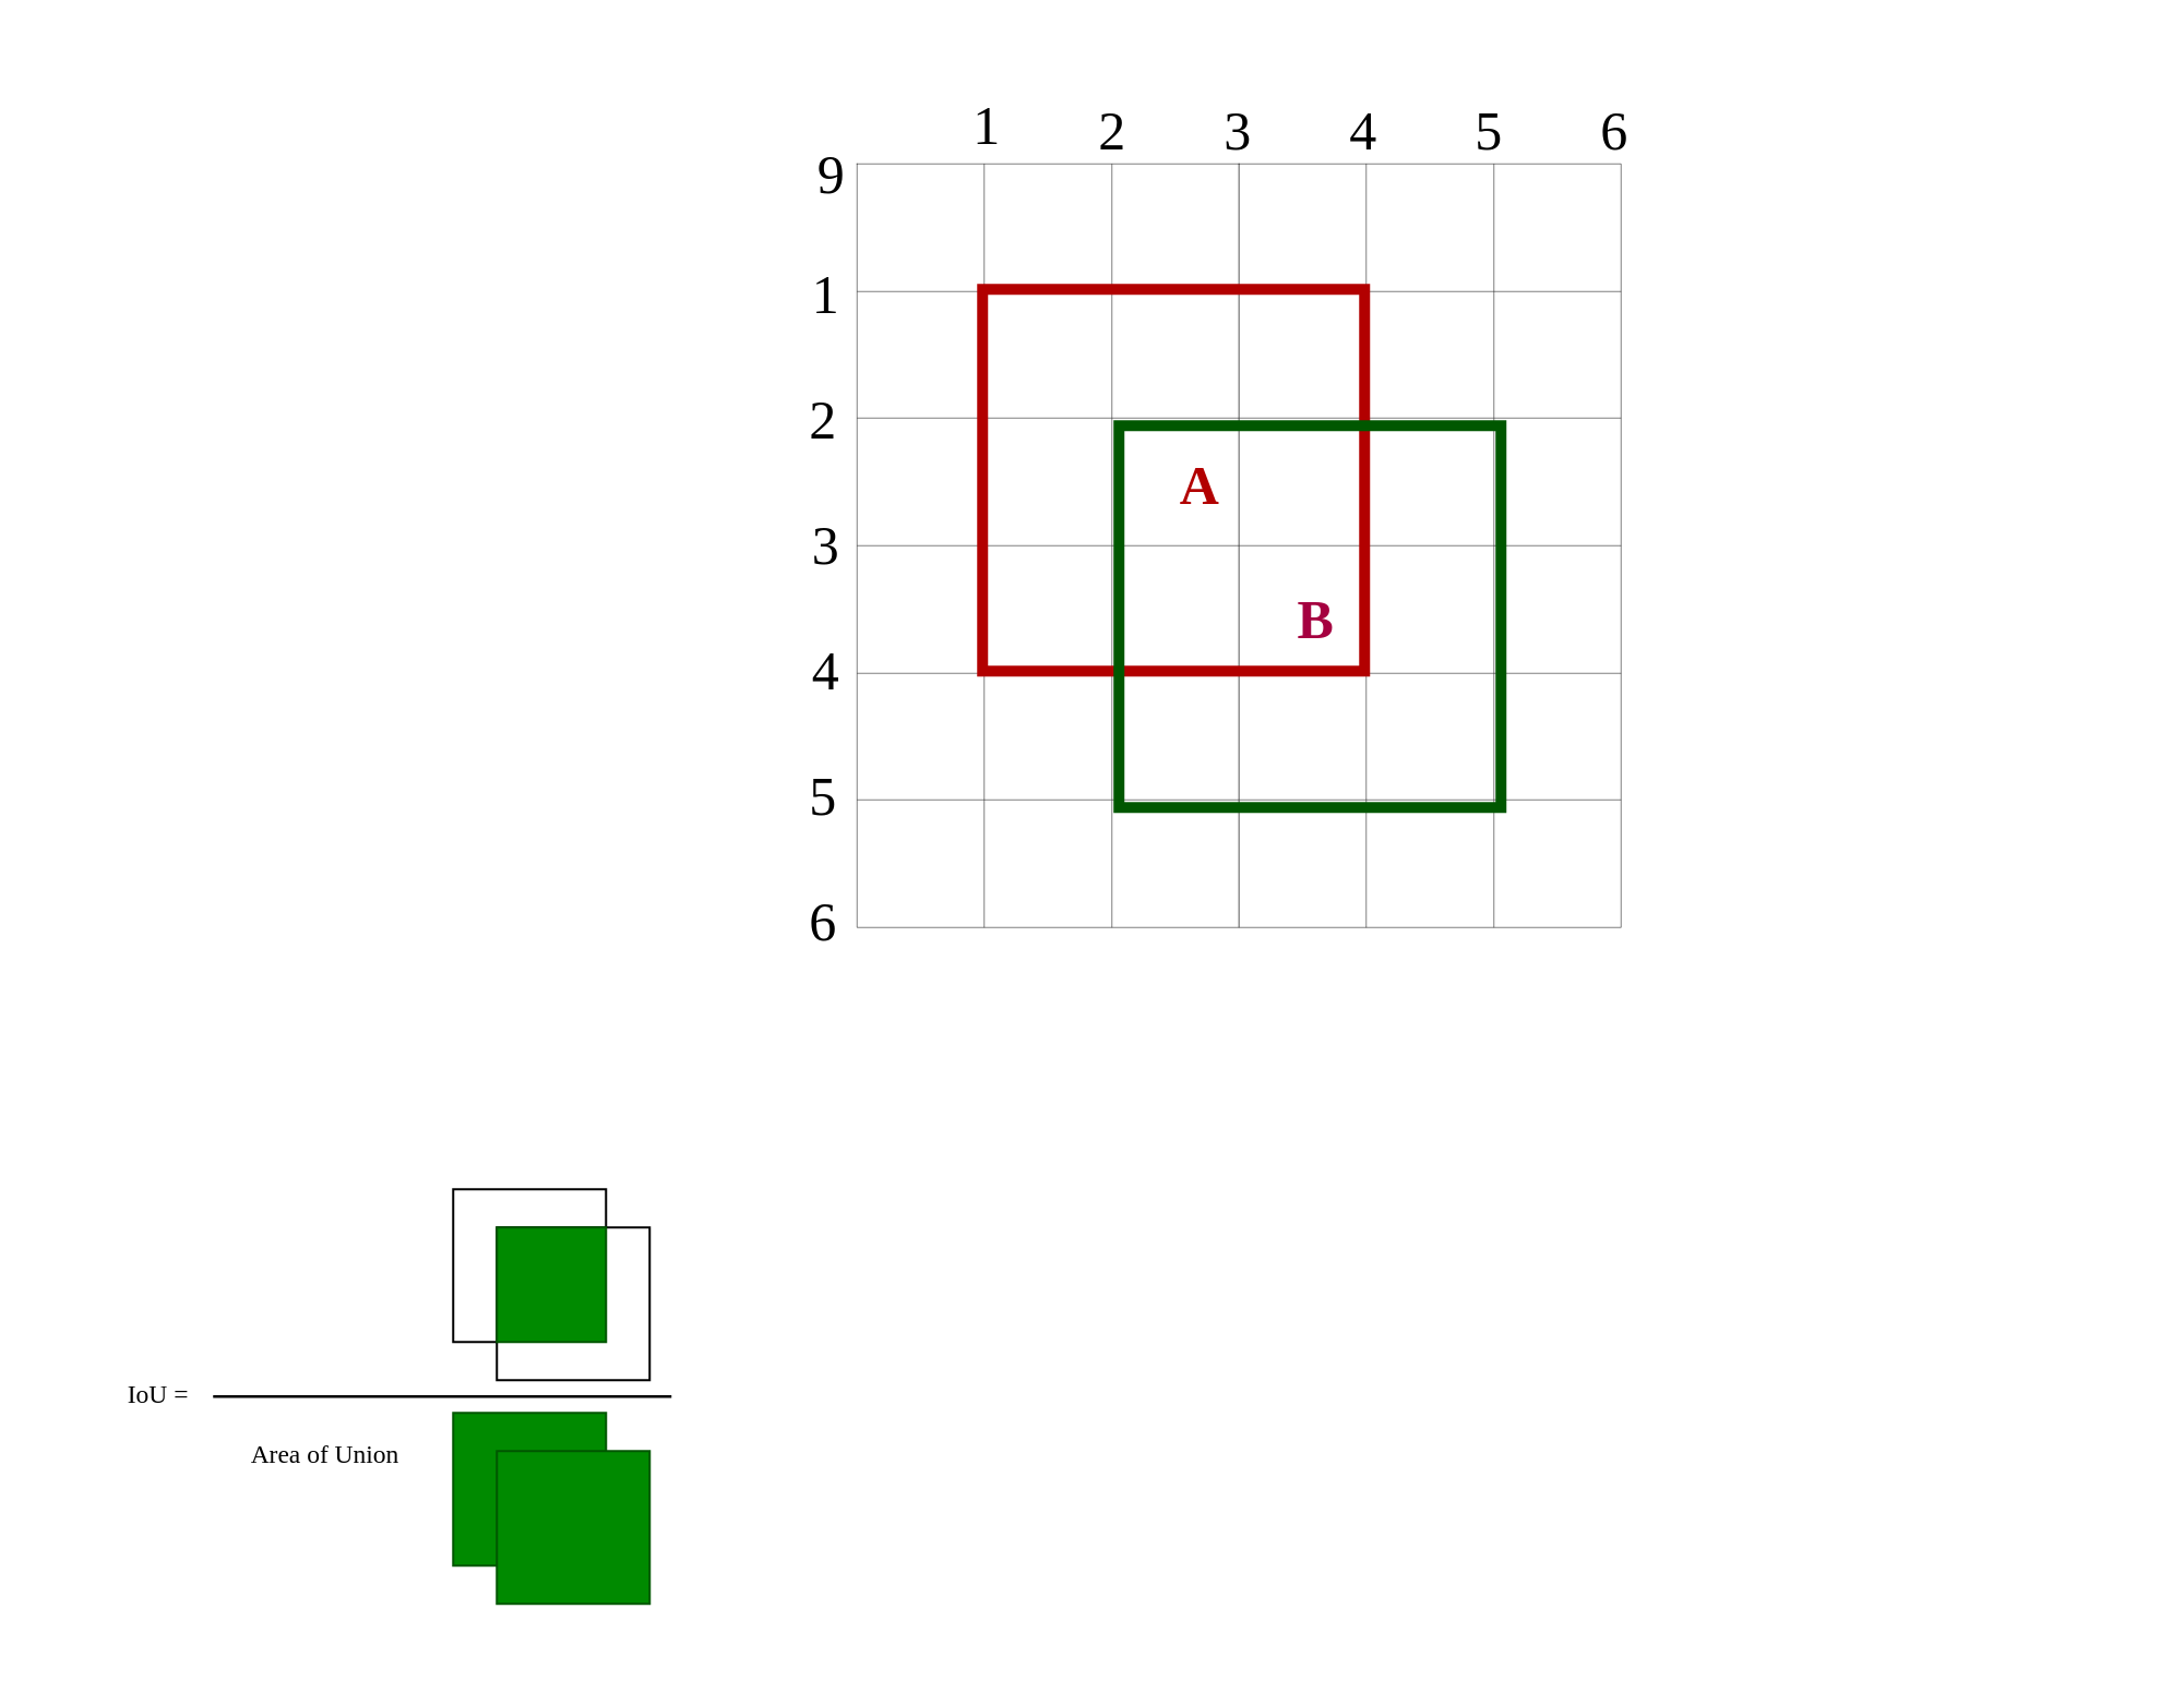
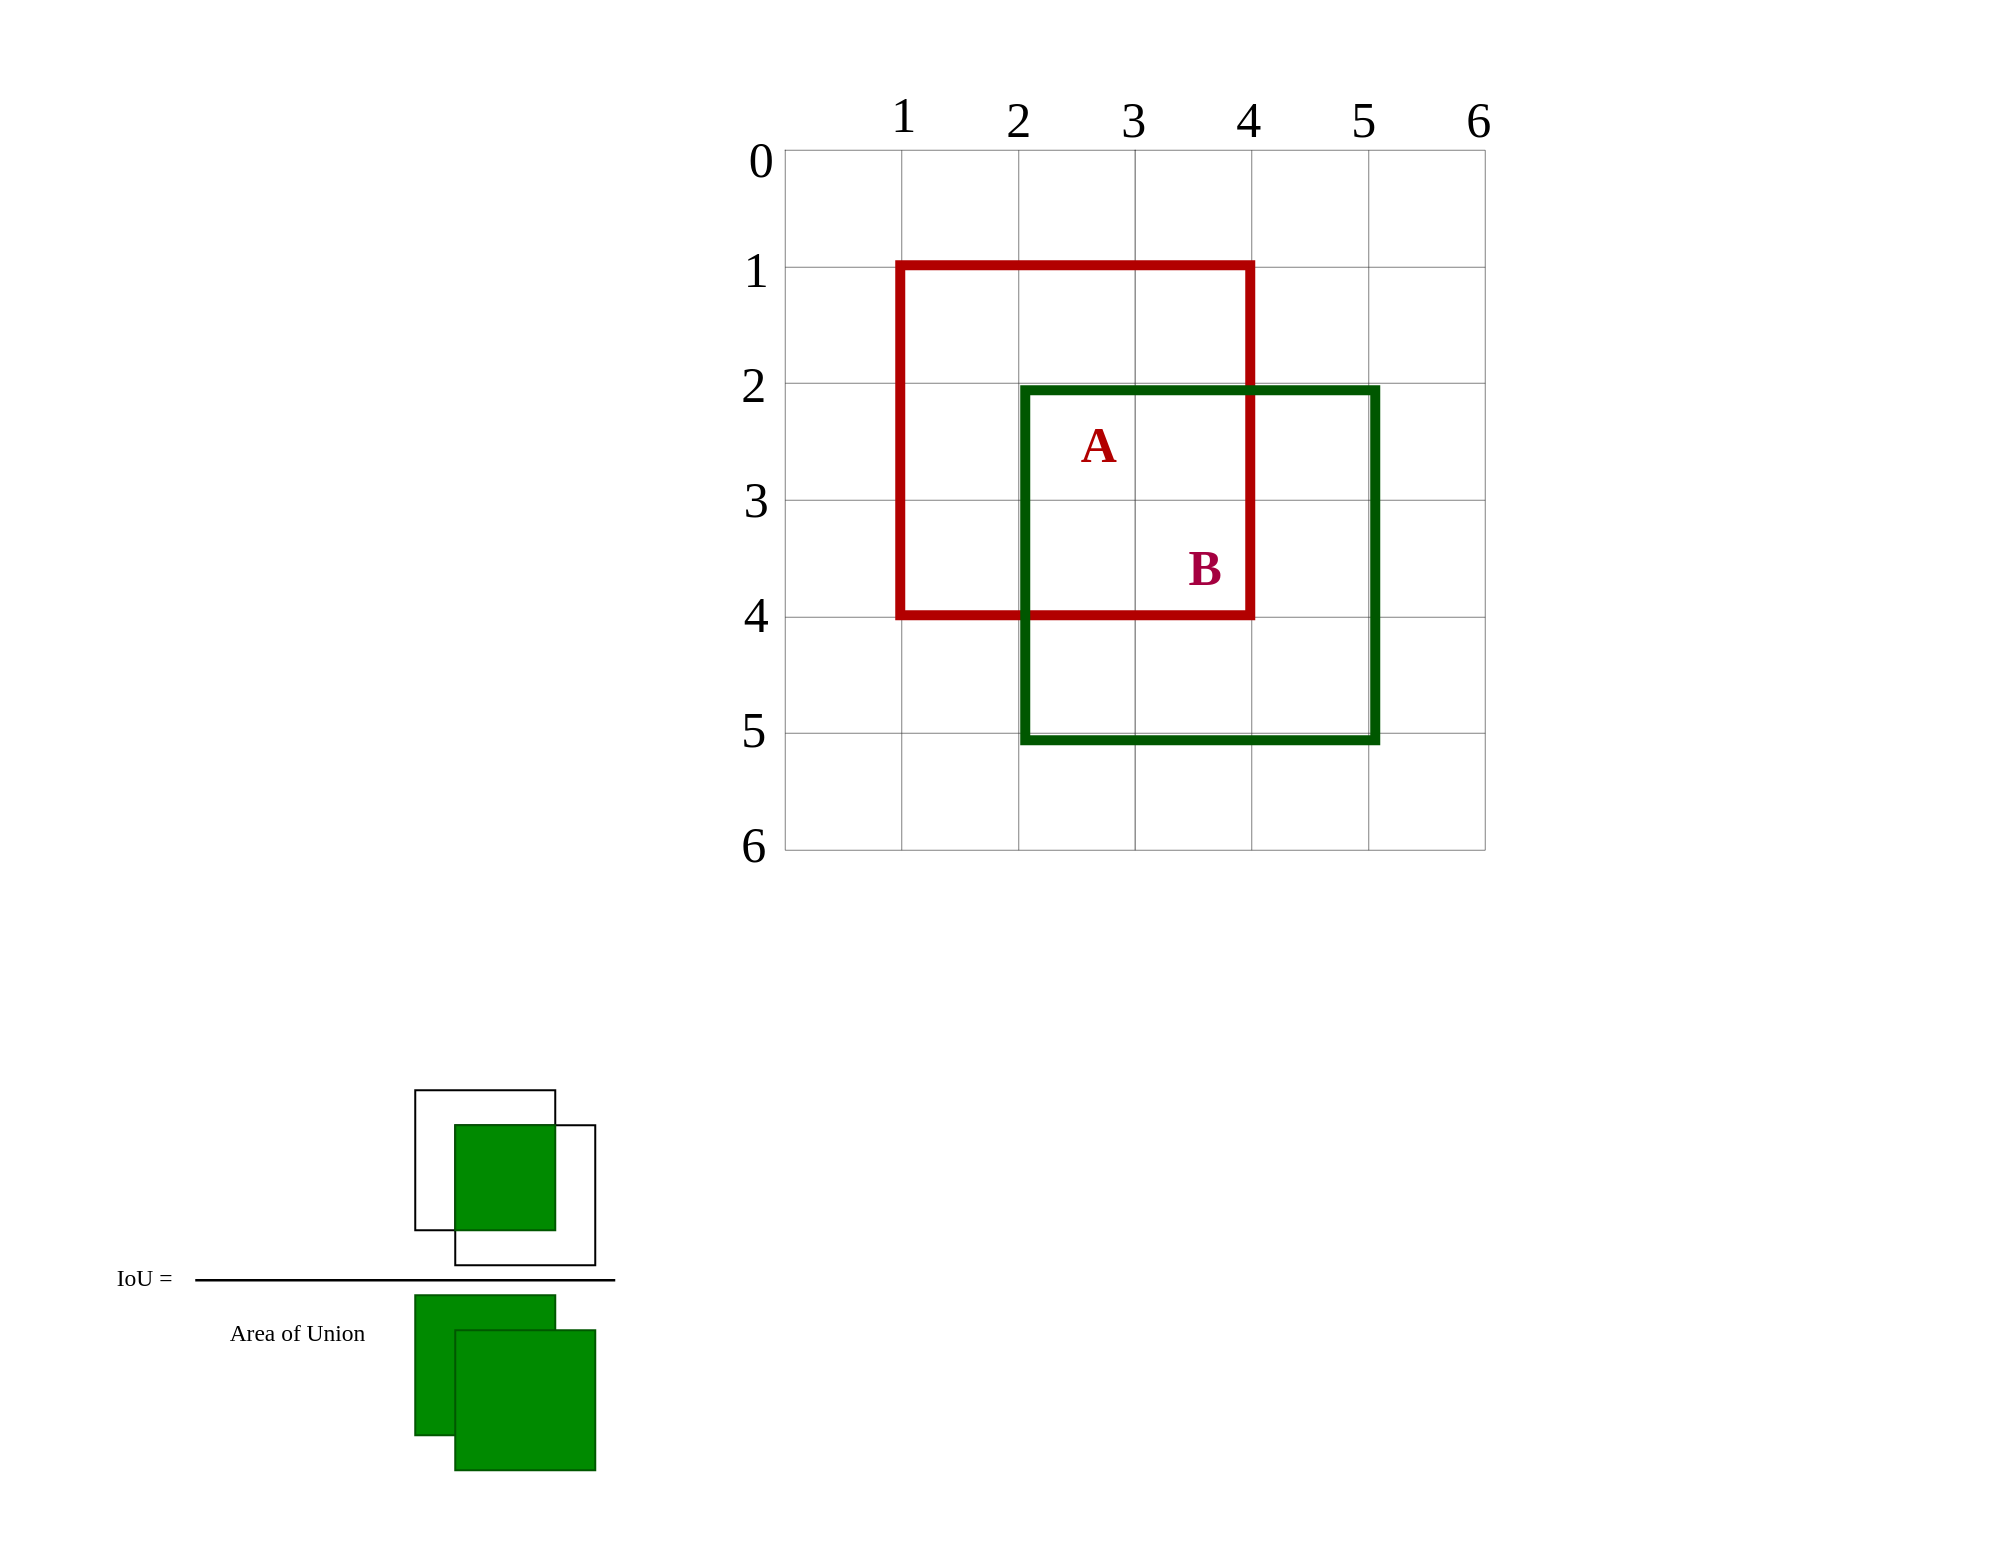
- <mxCell id="71" value="&lt;font face=&quot;Public Sans&quot; style=&quot;font-size: 100px;&quot;&gt;9&lt;/font&gt;" style="text;html=1;align=center;verticalAlign=middle;whiteSpace=wrap;rounded=0;" vertex="1" parent="1"><mxGeometry x="1465" y="260" width="115" height="120" as="geometry" /></mxCell>
+ <mxCell id="71" value="&lt;font face=&quot;Public Sans&quot; style=&quot;font-size: 100px;&quot;&gt;0&lt;/font&gt;" style="text;html=1;align=center;verticalAlign=middle;whiteSpace=wrap;rounded=0;" vertex="1" parent="1"><mxGeometry x="1465" y="260" width="115" height="120" as="geometry" /></mxCell>
